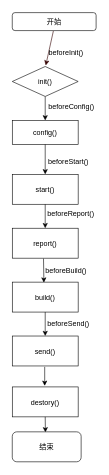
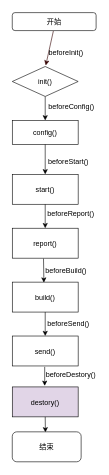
+ <mxCell id="25" value="beforeDestory()" style="text;html=1;strokeColor=none;fillColor=none;align=center;verticalAlign=middle;whiteSpace=wrap;rounded=0;" vertex="1" parent="1"><mxGeometry x="88" y="610" width="60" height="30" as="geometry" /></mxCell>
- <mxCell id="14" value="destory()" style="" vertex="1" parent="1"><mxGeometry x="20" y="645" width="110" height="50" as="geometry" /></mxCell>
+ <mxCell id="14" value="destory()" style="fillColor=#e1d5e7;" vertex="1" parent="1"><mxGeometry x="20" y="645" width="110" height="50" as="geometry" /></mxCell>
